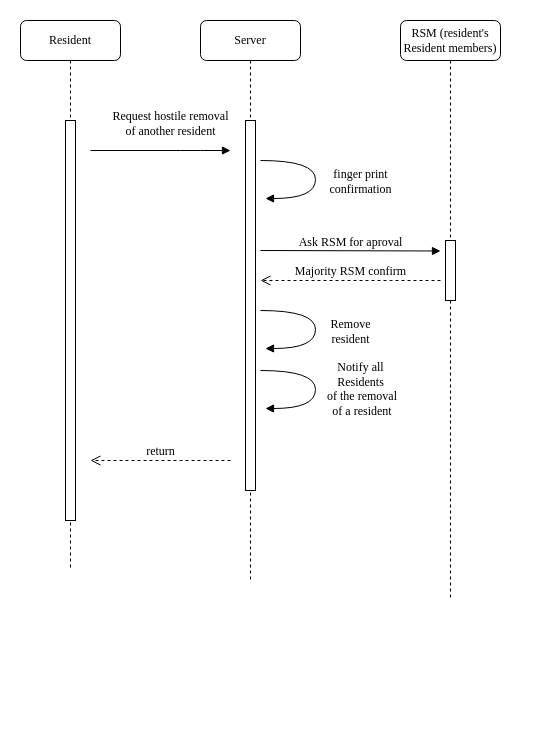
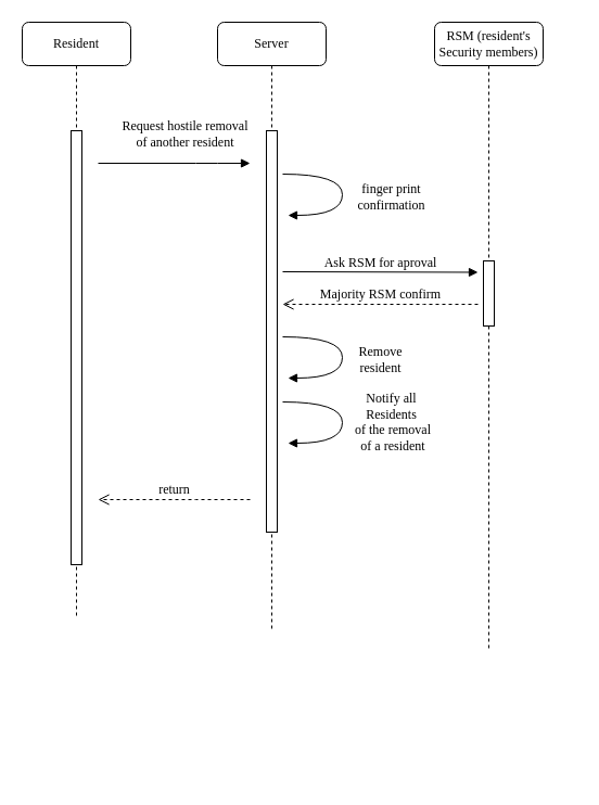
- <mxCell id="6" value="RSM (resident's Resident members)" style="shape=umlLifeline;perimeter=lifelinePerimeter;whiteSpace=wrap;html=1;container=1;collapsible=0;recursiveResize=0;outlineConnect=0;rounded=1;shadow=0;comic=0;labelBackgroundColor=none;strokeWidth=1;fontFamily=Verdana;fontSize=12;align=center;" parent="1" vertex="1"><mxGeometry x="400" y="20" width="100" height="580" as="geometry" /></mxCell>
+ <mxCell id="6" value="RSM (resident's Security members)" style="shape=umlLifeline;perimeter=lifelinePerimeter;whiteSpace=wrap;html=1;container=1;collapsible=0;recursiveResize=0;outlineConnect=0;rounded=1;shadow=0;comic=0;labelBackgroundColor=none;strokeWidth=1;fontFamily=Verdana;fontSize=12;align=center;" parent="1" vertex="1"><mxGeometry x="400" y="20" width="100" height="580" as="geometry" /></mxCell>
